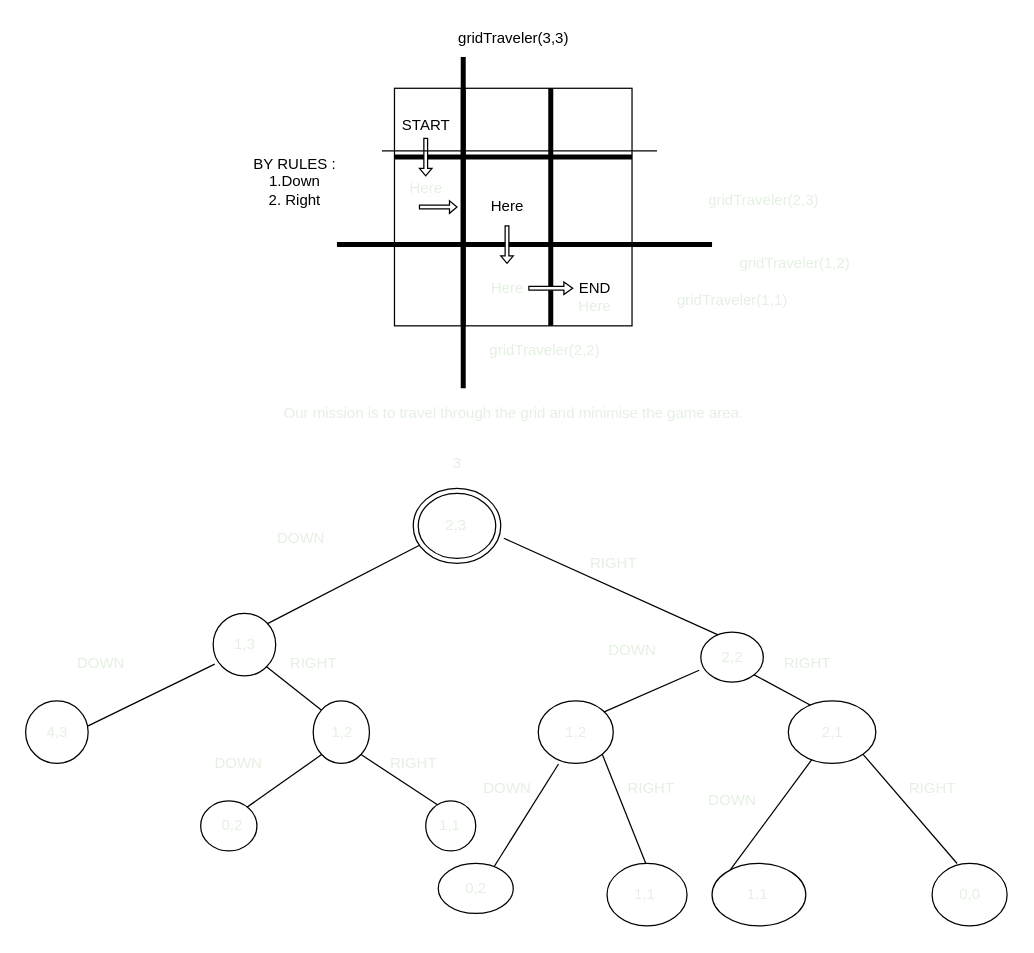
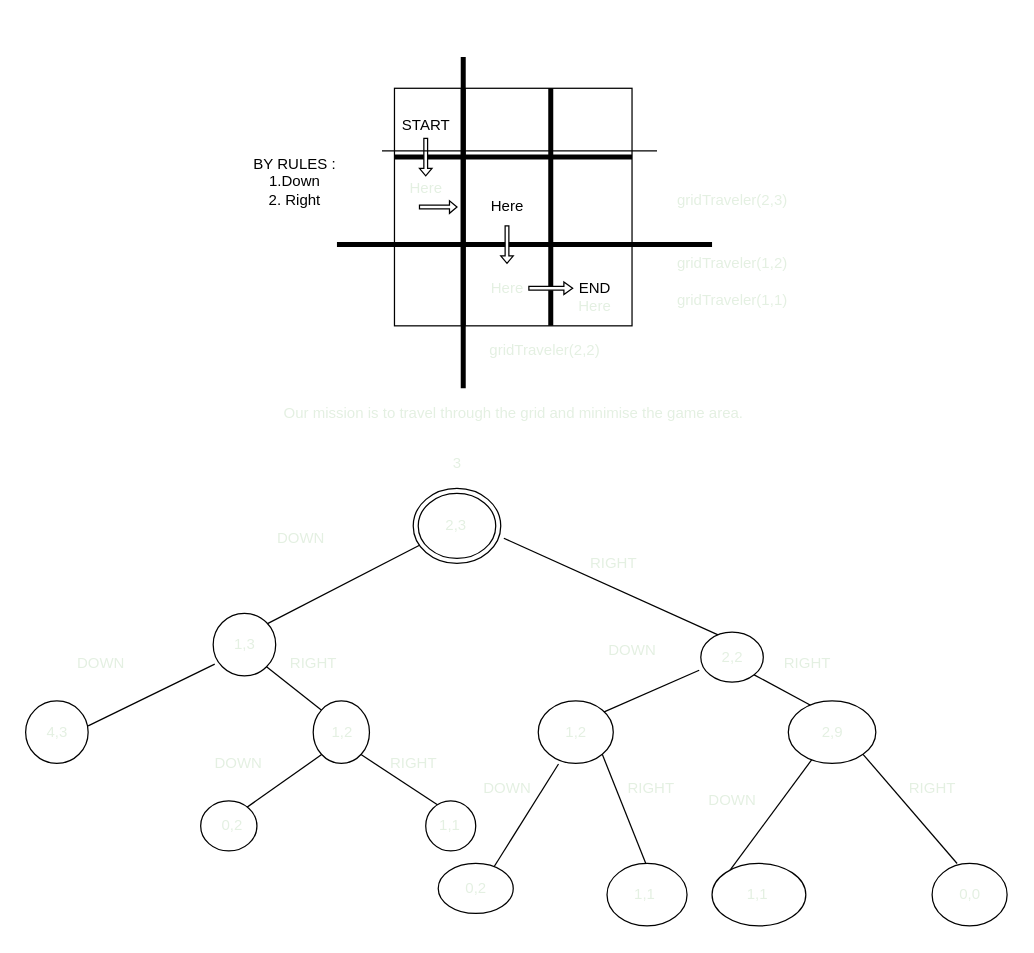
- <mxCell id="9" value="gridTraveler(3,3)" style="text;html=1;align=center;verticalAlign=middle;resizable=0;points=[];autosize=1;" vertex="1" parent="1"><mxGeometry x="360" y="20" width="100" height="20" as="geometry" /></mxCell>
- <mxCell id="14" value="gridTraveler(2,3)" style="text;html=1;align=center;verticalAlign=middle;resizable=0;points=[];autosize=1;fontColor=#E4F0E2;" vertex="1" parent="1"><mxGeometry x="560" y="150" width="100" height="20" as="geometry" /></mxCell>
+ <mxCell id="14" value="gridTraveler(2,3)" style="text;html=1;align=center;verticalAlign=middle;resizable=0;points=[];autosize=1;fontColor=#E4F0E2;" vertex="1" parent="1"><mxGeometry x="535" y="150" width="100" height="20" as="geometry" /></mxCell>
- <mxCell id="22" value="gridTraveler(1,2)" style="text;html=1;align=center;verticalAlign=middle;resizable=0;points=[];autosize=1;fontColor=#E4F0E2;" vertex="1" parent="1"><mxGeometry x="585" y="200" width="100" height="20" as="geometry" /></mxCell>
+ <mxCell id="22" value="gridTraveler(1,2)" style="text;html=1;align=center;verticalAlign=middle;resizable=0;points=[];autosize=1;fontColor=#E4F0E2;" vertex="1" parent="1"><mxGeometry x="535" y="200" width="100" height="20" as="geometry" /></mxCell>
- <mxCell id="72" value="2,1" style="text;html=1;align=center;verticalAlign=middle;resizable=0;points=[];autosize=1;fontColor=#E4F0E2;" vertex="1" parent="1"><mxGeometry x="650" y="575" width="30" height="20" as="geometry" /></mxCell>
+ <mxCell id="72" value="2,9" style="text;html=1;align=center;verticalAlign=middle;resizable=0;points=[];autosize=1;fontColor=#E4F0E2;" vertex="1" parent="1"><mxGeometry x="650" y="575" width="30" height="20" as="geometry" /></mxCell>
